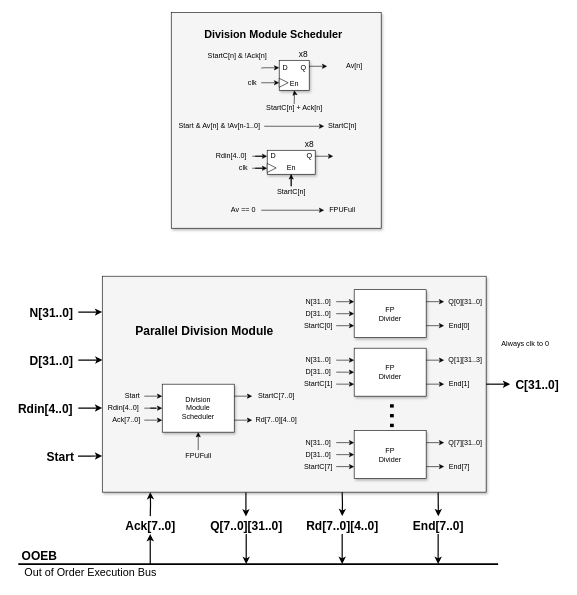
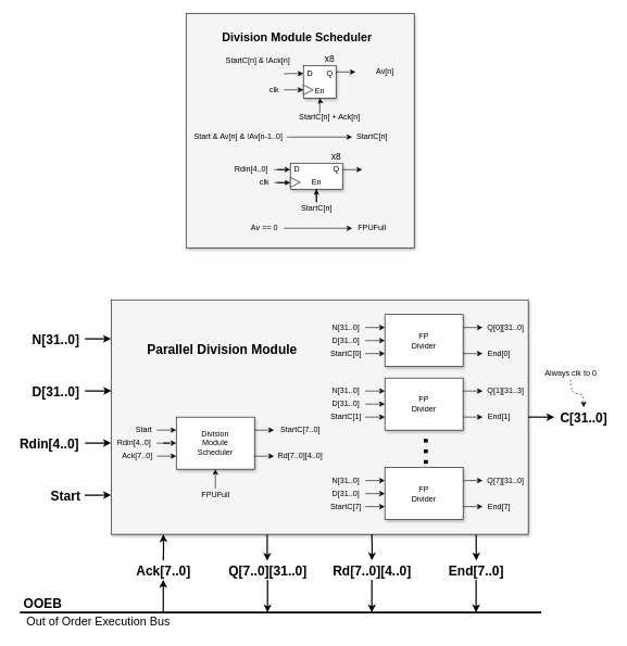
- <mxCell id="86" value="StartC[n] + Ack[n]" style="text;html=1;align=center;verticalAlign=middle;resizable=0;points=[];;autosize=1;fontSize=12;" vertex="1" parent="74"><mxGeometry x="150" y="150" width="110" height="20" as="geometry" /></mxCell>
+ <mxCell id="86" value="StartC[n] + Ack[n]" style="text;html=1;align=center;verticalAlign=middle;resizable=0;points=[];;autosize=1;fontSize=12;" vertex="1" parent="74"><mxGeometry x="165" y="150" width="110" height="20" as="geometry" /></mxCell>
- <mxCell id="13" value="&lt;b&gt;Parallel Division Module&lt;/b&gt;" style="text;html=1;align=center;verticalAlign=middle;resizable=0;points=[];;autosize=1;fontSize=20;" vertex="1" parent="1"><mxGeometry x="215" y="535" width="250" height="30" as="geometry" /></mxCell>
+ <mxCell id="13" value="&lt;b&gt;Parallel Division Module&lt;/b&gt;" style="text;html=1;align=center;verticalAlign=middle;resizable=0;points=[];;autosize=1;fontSize=20;" vertex="1" parent="1"><mxGeometry x="215" y="520" width="250" height="30" as="geometry" /></mxCell>
+ <mxCell id="112" value="" style="edgeStyle=orthogonalEdgeStyle;rounded=0;orthogonalLoop=1;jettySize=auto;html=1;startArrow=none;startFill=0;endArrow=classic;endFill=1;strokeWidth=1;fontSize=12;curved=1;dashed=1;" edge="1" parent="1" source="113" target="52"><mxGeometry relative="1" as="geometry"><mxPoint x="875" y="662.5" as="targetPoint" /></mxGeometry></mxCell>
